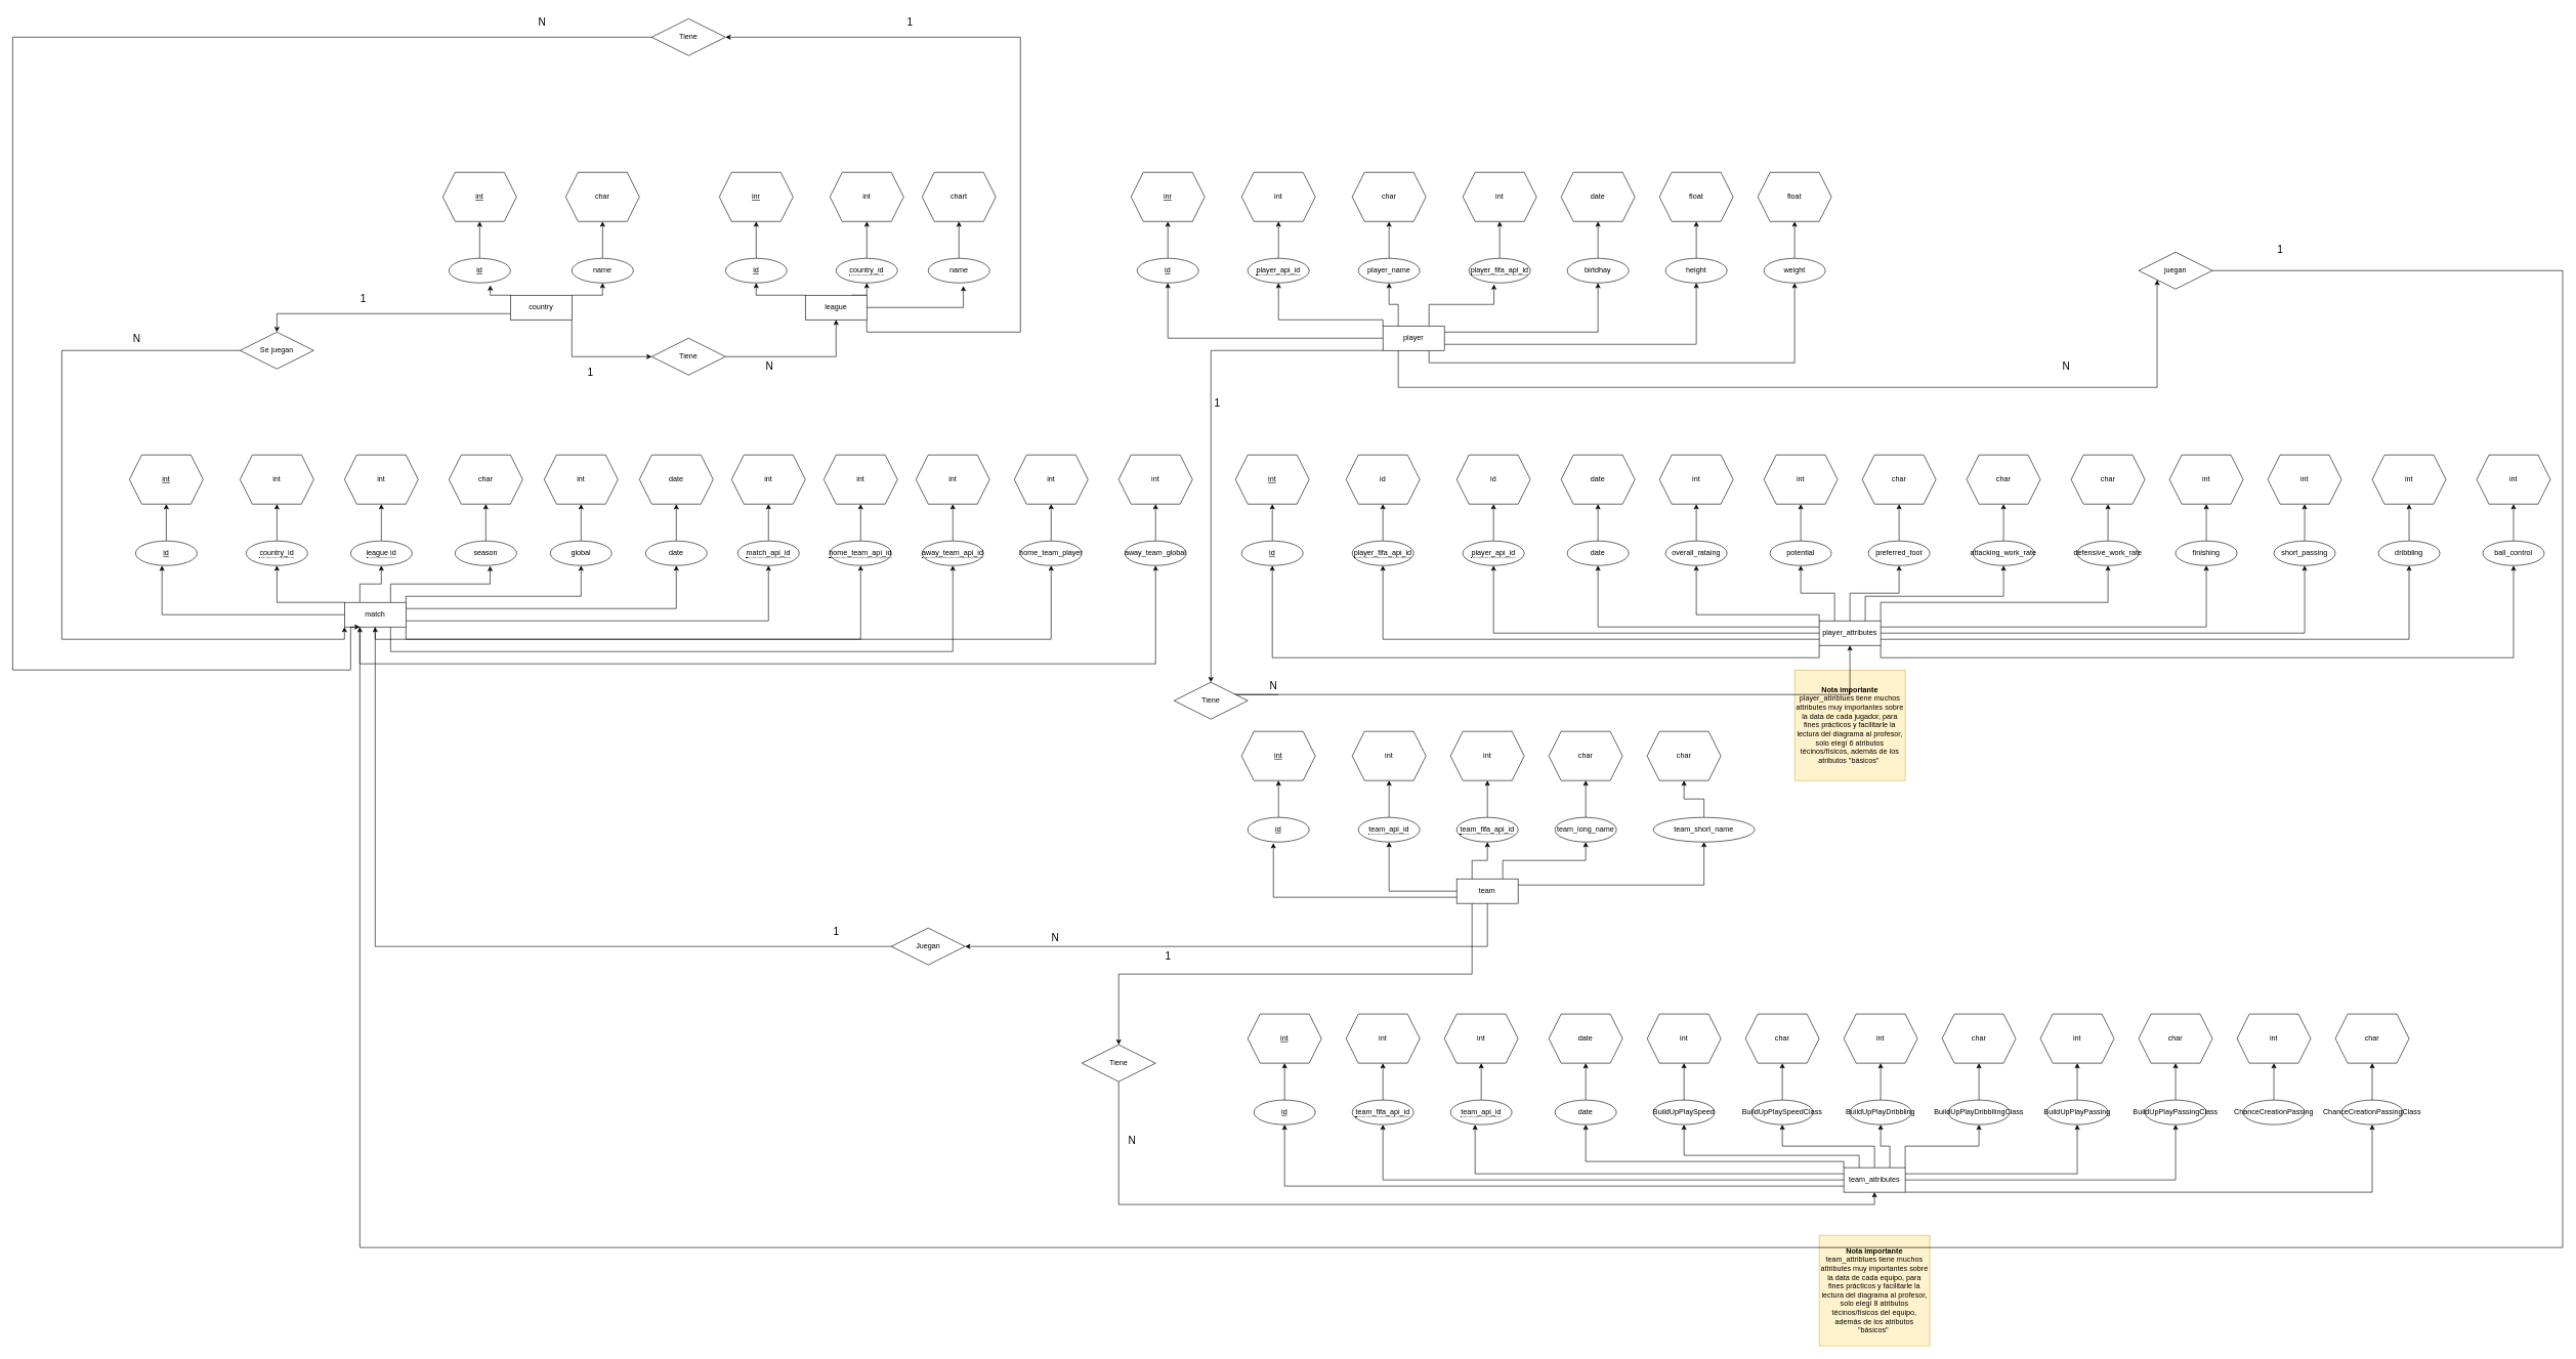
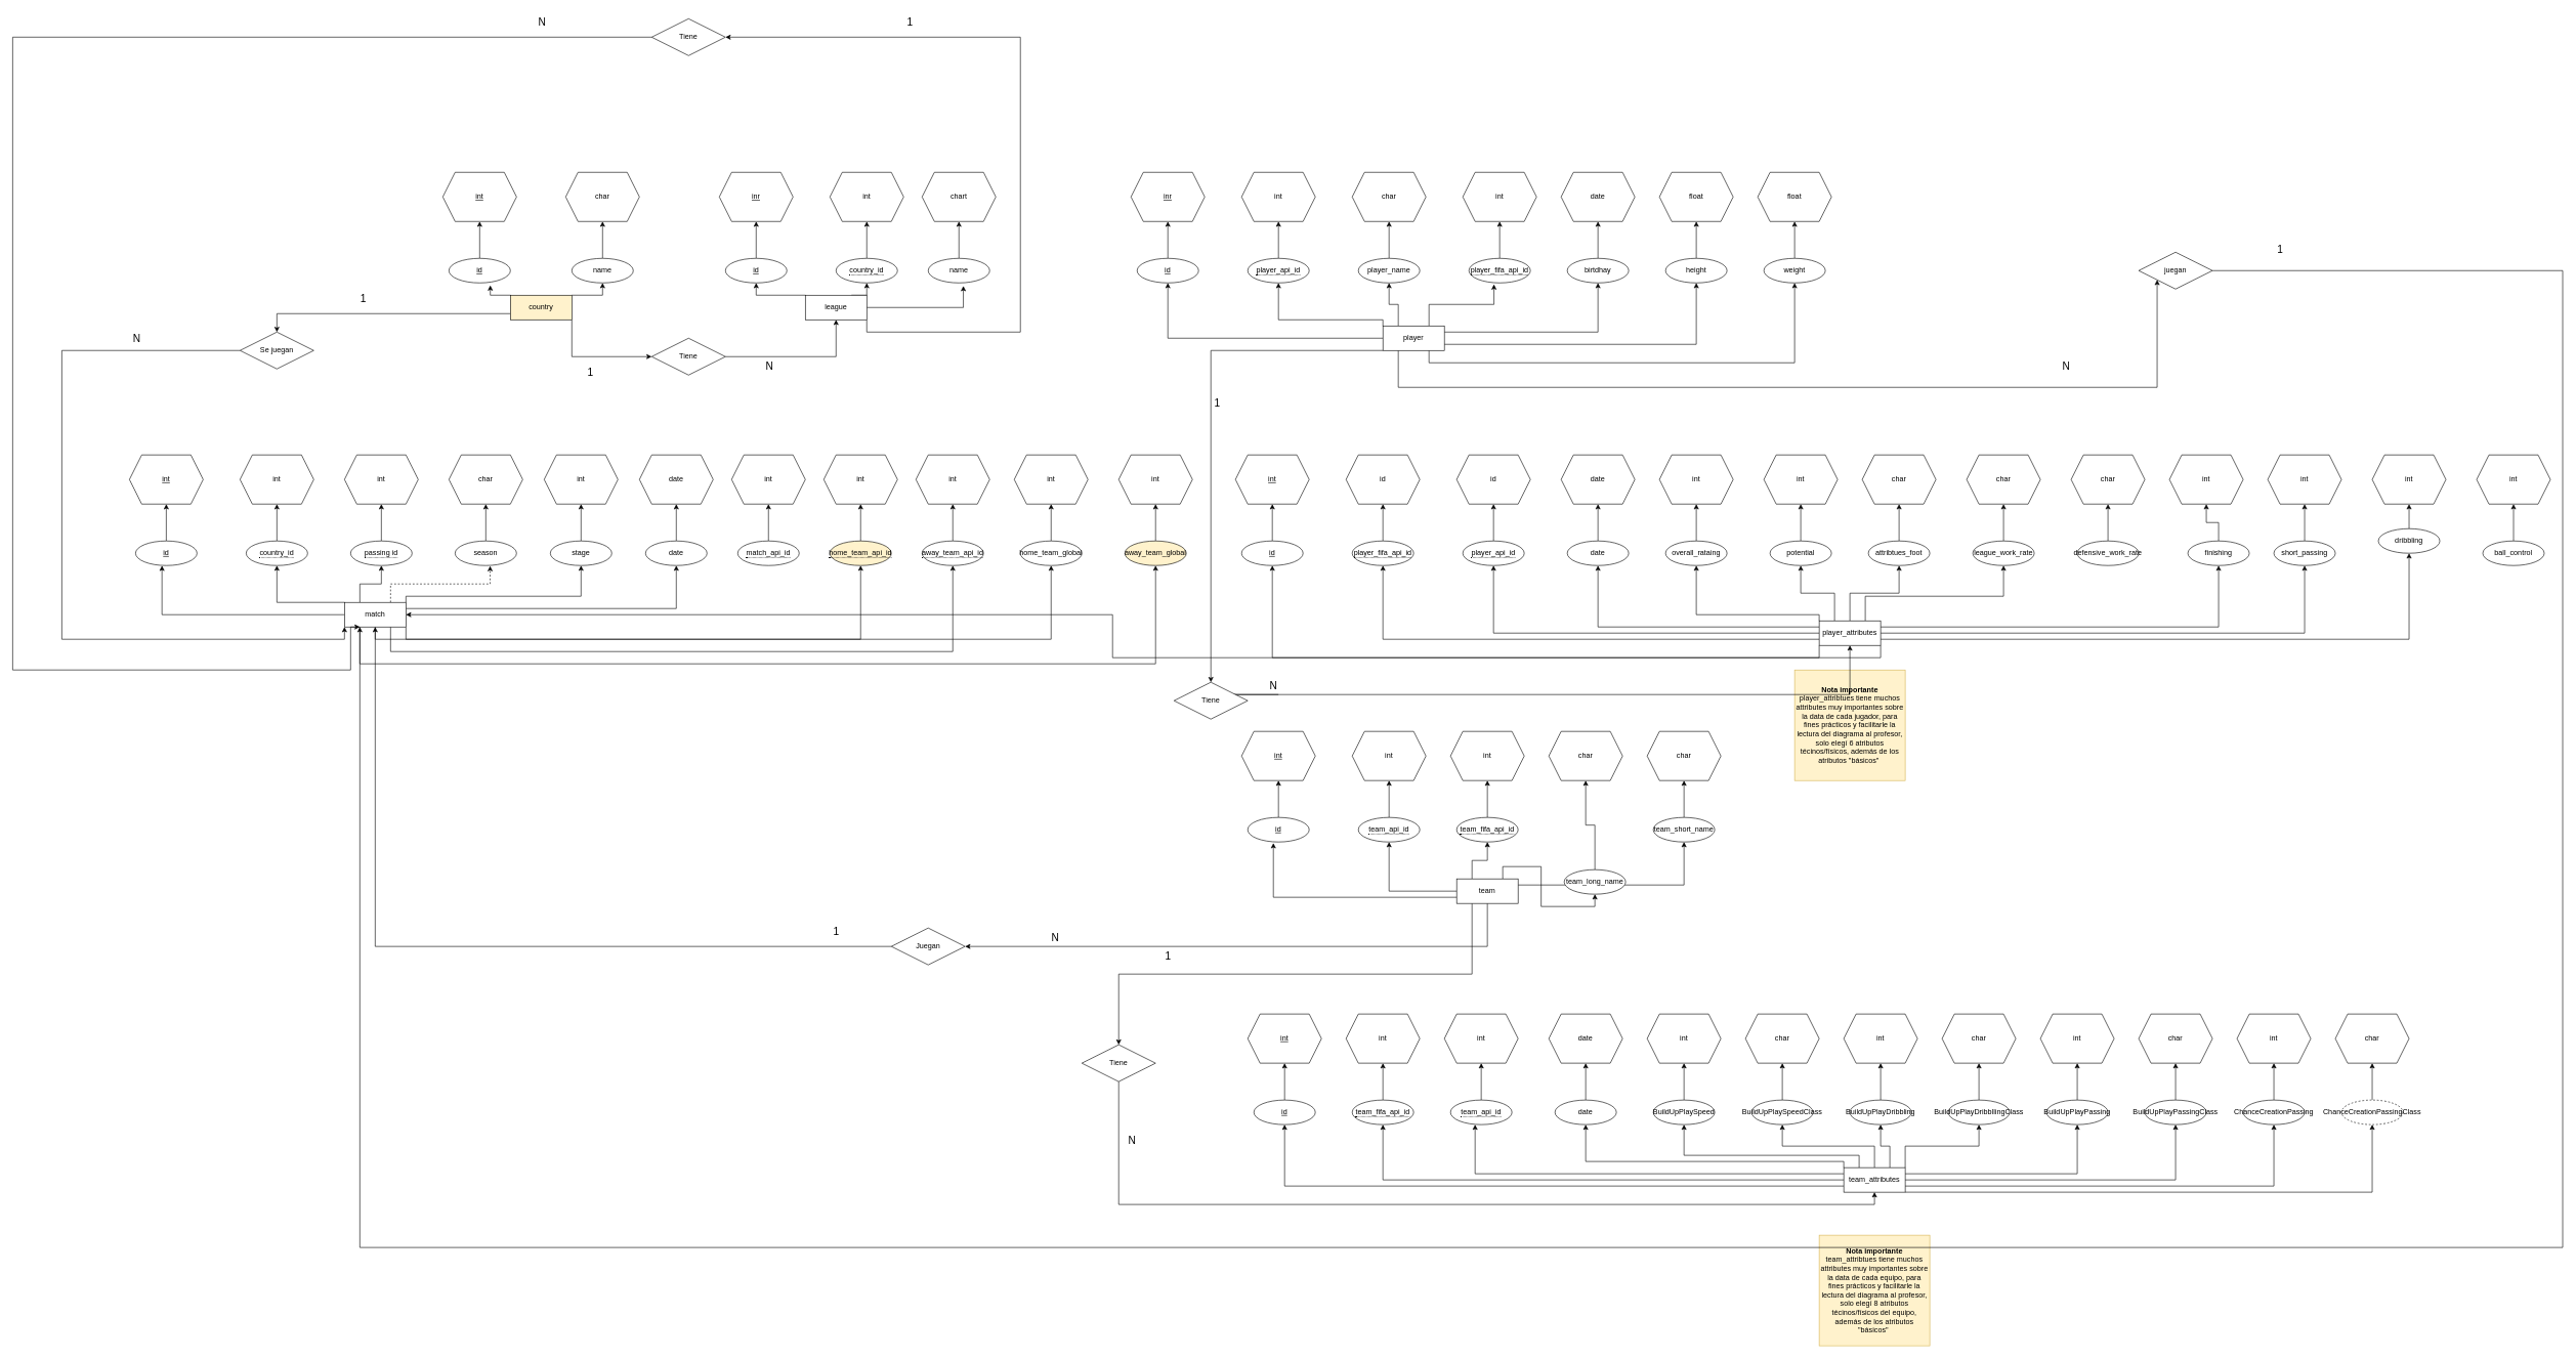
- <mxCell id="6" value="country" style="whiteSpace=wrap;html=1;align=center;" vertex="1" parent="1"><mxGeometry x="830" y="480" width="100" height="40" as="geometry" /></mxCell>
+ <mxCell id="6" value="country" style="whiteSpace=wrap;html=1;align=center;fillColor=#fff2cc;" vertex="1" parent="1"><mxGeometry x="830" y="480" width="100" height="40" as="geometry" /></mxCell>
- <mxCell id="39" value="&lt;span style=&quot;border-bottom: 1px dotted&quot;&gt;league id&lt;/span&gt;" style="ellipse;whiteSpace=wrap;html=1;align=center;" vertex="1" parent="1"><mxGeometry x="570" y="880" width="100" height="40" as="geometry" /></mxCell>
+ <mxCell id="39" value="&lt;span style=&quot;border-bottom: 1px dotted&quot;&gt;passing id&lt;/span&gt;" style="ellipse;whiteSpace=wrap;html=1;align=center;" vertex="1" parent="1"><mxGeometry x="570" y="880" width="100" height="40" as="geometry" /></mxCell>
- <mxCell id="43" value="global" style="ellipse;whiteSpace=wrap;html=1;align=center;" vertex="1" parent="1"><mxGeometry x="895" y="880" width="100" height="40" as="geometry" /></mxCell>
+ <mxCell id="43" value="stage" style="ellipse;whiteSpace=wrap;html=1;align=center;" vertex="1" parent="1"><mxGeometry x="895" y="880" width="100" height="40" as="geometry" /></mxCell>
- <mxCell id="168" value="&lt;span style=&quot;border-bottom: 1px dotted&quot;&gt;home_team_api_id&lt;/span&gt;" style="ellipse;whiteSpace=wrap;html=1;align=center;" vertex="1" parent="1"><mxGeometry x="1350" y="880" width="100" height="40" as="geometry" /></mxCell>
+ <mxCell id="168" value="&lt;span style=&quot;border-bottom: 1px dotted&quot;&gt;home_team_api_id&lt;/span&gt;" style="ellipse;whiteSpace=wrap;html=1;align=center;fillColor=#fff2cc;" vertex="1" parent="1"><mxGeometry x="1350" y="880" width="100" height="40" as="geometry" /></mxCell>
- <mxCell id="172" value="home_team_player" style="ellipse;whiteSpace=wrap;html=1;align=center;" vertex="1" parent="1"><mxGeometry x="1660" y="880" width="100" height="40" as="geometry" /></mxCell>
+ <mxCell id="172" value="home_team_global" style="ellipse;whiteSpace=wrap;html=1;align=center;" vertex="1" parent="1"><mxGeometry x="1660" y="880" width="100" height="40" as="geometry" /></mxCell>
- <mxCell id="174" value="away_team_global" style="ellipse;whiteSpace=wrap;html=1;align=center;" vertex="1" parent="1"><mxGeometry x="1830" y="880" width="100" height="40" as="geometry" /></mxCell>
+ <mxCell id="174" value="away_team_global" style="ellipse;whiteSpace=wrap;html=1;align=center;fillColor=#fff2cc;" vertex="1" parent="1"><mxGeometry x="1830" y="880" width="100" height="40" as="geometry" /></mxCell>
- <mxCell id="97" value="preferred_foot" style="ellipse;whiteSpace=wrap;html=1;align=center;" vertex="1" parent="1"><mxGeometry x="3040" y="880" width="100" height="40" as="geometry" /></mxCell>
+ <mxCell id="97" value="attribtues_foot" style="ellipse;whiteSpace=wrap;html=1;align=center;" vertex="1" parent="1"><mxGeometry x="3040" y="880" width="100" height="40" as="geometry" /></mxCell>
- <mxCell id="99" value="attacking_work_rate" style="ellipse;whiteSpace=wrap;html=1;align=center;" vertex="1" parent="1"><mxGeometry x="3210" y="880" width="100" height="40" as="geometry" /></mxCell>
+ <mxCell id="99" value="league_work_rate" style="ellipse;whiteSpace=wrap;html=1;align=center;" vertex="1" parent="1"><mxGeometry x="3210" y="880" width="100" height="40" as="geometry" /></mxCell>
- <mxCell id="103" value="finishing" style="ellipse;whiteSpace=wrap;html=1;align=center;" vertex="1" parent="1"><mxGeometry x="3540" y="880" width="100" height="40" as="geometry" /></mxCell>
+ <mxCell id="103" value="finishing" style="ellipse;whiteSpace=wrap;html=1;align=center;" vertex="1" parent="1"><mxGeometry x="3560" y="880" width="100" height="40" as="geometry" /></mxCell>
- <mxCell id="107" value="dribbling" style="ellipse;whiteSpace=wrap;html=1;align=center;" vertex="1" parent="1"><mxGeometry x="3870" y="880" width="100" height="40" as="geometry" /></mxCell>
+ <mxCell id="107" value="dribbling" style="ellipse;whiteSpace=wrap;html=1;align=center;" vertex="1" parent="1"><mxGeometry x="3870" y="860" width="100" height="40" as="geometry" /></mxCell>
- <mxCell id="28" style="edgeStyle=orthogonalEdgeStyle;rounded=0;orthogonalLoop=1;jettySize=auto;html=1;exitX=1;exitY=0.75;exitDx=0;exitDy=0;entryX=0.5;entryY=1;entryDx=0;entryDy=0;" edge="1" parent="1" source="33" target="166"><mxGeometry relative="1" as="geometry" /></mxCell>
- <mxCell id="82" style="edgeStyle=orthogonalEdgeStyle;rounded=0;orthogonalLoop=1;jettySize=auto;html=1;exitX=1;exitY=1;exitDx=0;exitDy=0;entryX=0.5;entryY=1;entryDx=0;entryDy=0;" edge="1" parent="1" source="83" target="109"><mxGeometry relative="1" as="geometry" /></mxCell>
+ <mxCell id="82" style="edgeStyle=orthogonalEdgeStyle;rounded=0;orthogonalLoop=1;jettySize=auto;html=1;exitX=1;exitY=1;exitDx=0;exitDy=0;" edge="1" parent="1" source="83" target="33"><mxGeometry relative="1" as="geometry" /></mxCell>
- <mxCell id="25" style="edgeStyle=orthogonalEdgeStyle;rounded=0;orthogonalLoop=1;jettySize=auto;html=1;exitX=0.75;exitY=0;exitDx=0;exitDy=0;entryX=0.57;entryY=1.02;entryDx=0;entryDy=0;entryPerimeter=0;" edge="1" parent="1" source="33" target="41"><mxGeometry relative="1" as="geometry" /></mxCell>
+ <mxCell id="25" style="edgeStyle=orthogonalEdgeStyle;rounded=0;orthogonalLoop=1;jettySize=auto;html=1;exitX=0.75;exitY=0;exitDx=0;exitDy=0;entryX=0.57;entryY=1.02;entryDx=0;entryDy=0;entryPerimeter=0;dashed=1;" edge="1" parent="1" source="33" target="41"><mxGeometry relative="1" as="geometry" /></mxCell>
- <mxCell id="78" style="edgeStyle=orthogonalEdgeStyle;rounded=0;orthogonalLoop=1;jettySize=auto;html=1;exitX=1;exitY=0;exitDx=0;exitDy=0;entryX=0.5;entryY=1;entryDx=0;entryDy=0;" edge="1" parent="1" source="83" target="101"><mxGeometry relative="1" as="geometry"><Array as="points"><mxPoint x="3060" y="980" /><mxPoint x="3430" y="980" /></Array></mxGeometry></mxCell>
- <mxCell id="125" value="team_long_name" style="ellipse;whiteSpace=wrap;html=1;align=center;" vertex="1" parent="1"><mxGeometry x="2530" y="1330" width="100" height="40" as="geometry" /></mxCell>
+ <mxCell id="125" value="team_long_name" style="ellipse;whiteSpace=wrap;html=1;align=center;" vertex="1" parent="1"><mxGeometry x="2545" y="1415" width="100" height="40" as="geometry" /></mxCell>
- <mxCell id="127" value="team_short_name" style="ellipse;whiteSpace=wrap;html=1;align=center;" vertex="1" parent="1"><mxGeometry x="2690" y="1330" width="165" height="40" as="geometry" /></mxCell>
+ <mxCell id="127" value="team_short_name" style="ellipse;whiteSpace=wrap;html=1;align=center;" vertex="1" parent="1"><mxGeometry x="2690" y="1330" width="100" height="40" as="geometry" /></mxCell>
- <mxCell id="164" value="ChanceCreationPassingClass" style="ellipse;whiteSpace=wrap;html=1;align=center;" vertex="1" parent="1"><mxGeometry x="3810" y="1790" width="100" height="40" as="geometry" /></mxCell>
+ <mxCell id="164" value="ChanceCreationPassingClass" style="ellipse;whiteSpace=wrap;html=1;align=center;dashed=1;" vertex="1" parent="1"><mxGeometry x="3810" y="1790" width="100" height="40" as="geometry" /></mxCell>
+ <mxCell id="138" style="edgeStyle=orthogonalEdgeStyle;rounded=0;orthogonalLoop=1;jettySize=auto;html=1;exitX=1;exitY=0.75;exitDx=0;exitDy=0;entryX=0.5;entryY=1;entryDx=0;entryDy=0;" edge="1" parent="1" source="140" target="162"><mxGeometry relative="1" as="geometry" /></mxCell>
